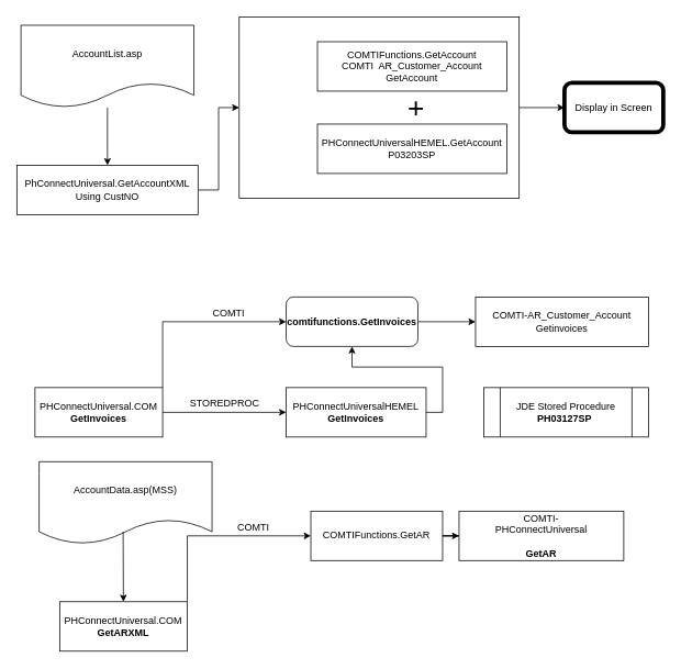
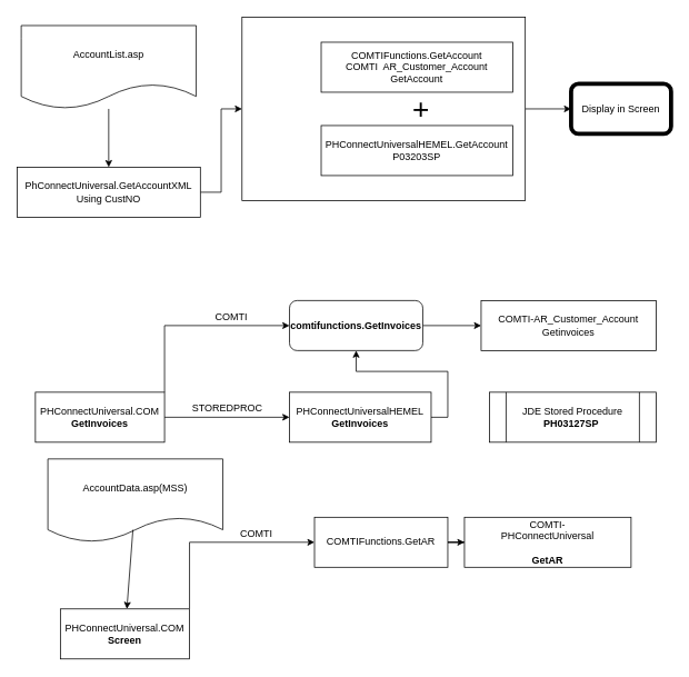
- <mxCell id="23" value="AccountData.asp(MSS)" style="shape=document;whiteSpace=wrap;html=1;boundedLbl=1;" vertex="1" parent="1"><mxGeometry x="47" y="560" width="210" height="100" as="geometry" /></mxCell>
+ <mxCell id="23" value="AccountData.asp(MSS)" style="shape=document;whiteSpace=wrap;html=1;boundedLbl=1;" vertex="1" parent="1"><mxGeometry x="57" y="550" width="210" height="100" as="geometry" /></mxCell>
- <mxCell id="25" value="PHConnectUniversal.COM&lt;br&gt;&lt;b&gt;GetARXML&lt;/b&gt;" style="rounded=0;whiteSpace=wrap;html=1;" vertex="1" parent="1"><mxGeometry x="72" y="730" width="155" height="60" as="geometry" /></mxCell>
+ <mxCell id="25" value="PHConnectUniversal.COM&lt;br&gt;&lt;b&gt;Screen&lt;/b&gt;" style="rounded=0;whiteSpace=wrap;html=1;" vertex="1" parent="1"><mxGeometry x="72" y="730" width="155" height="60" as="geometry" /></mxCell>
